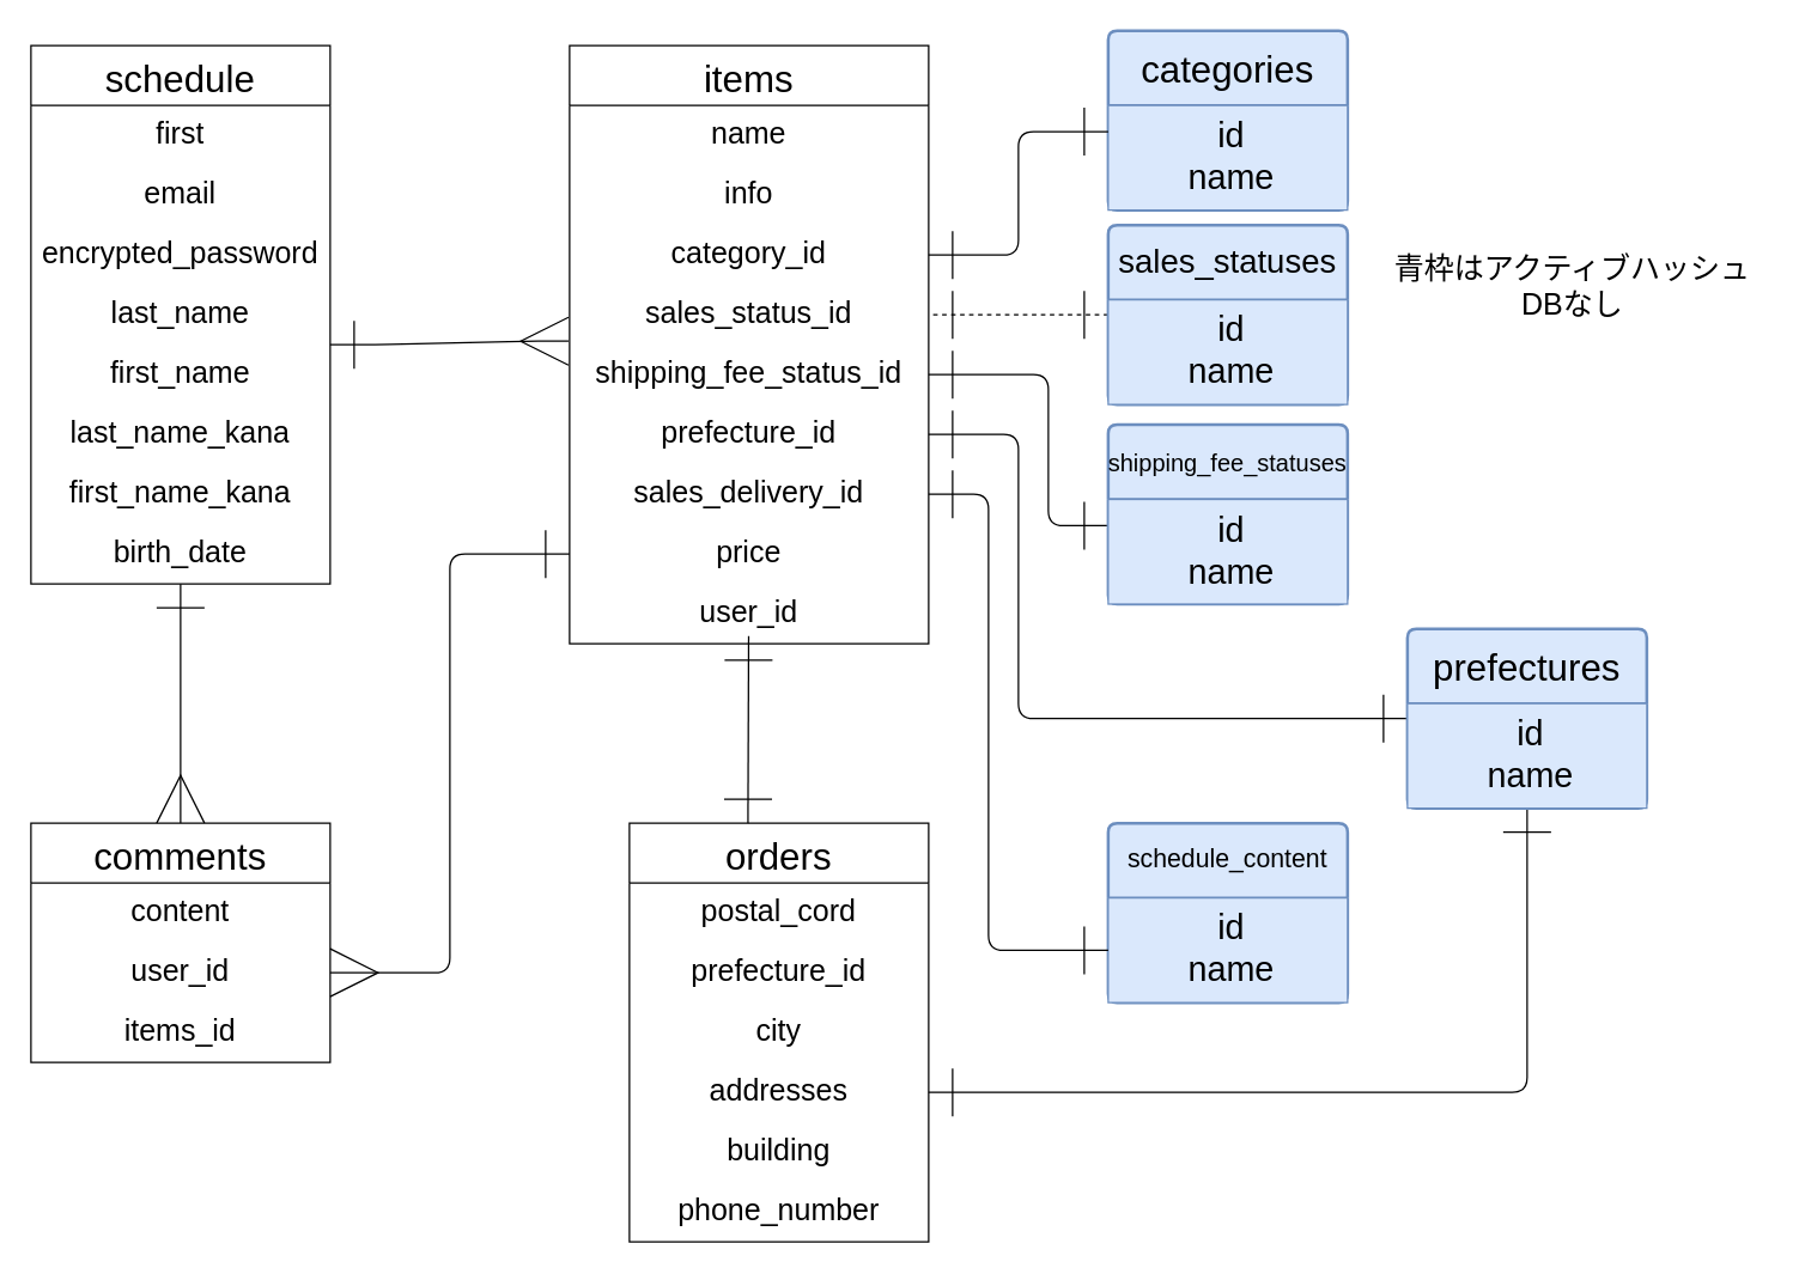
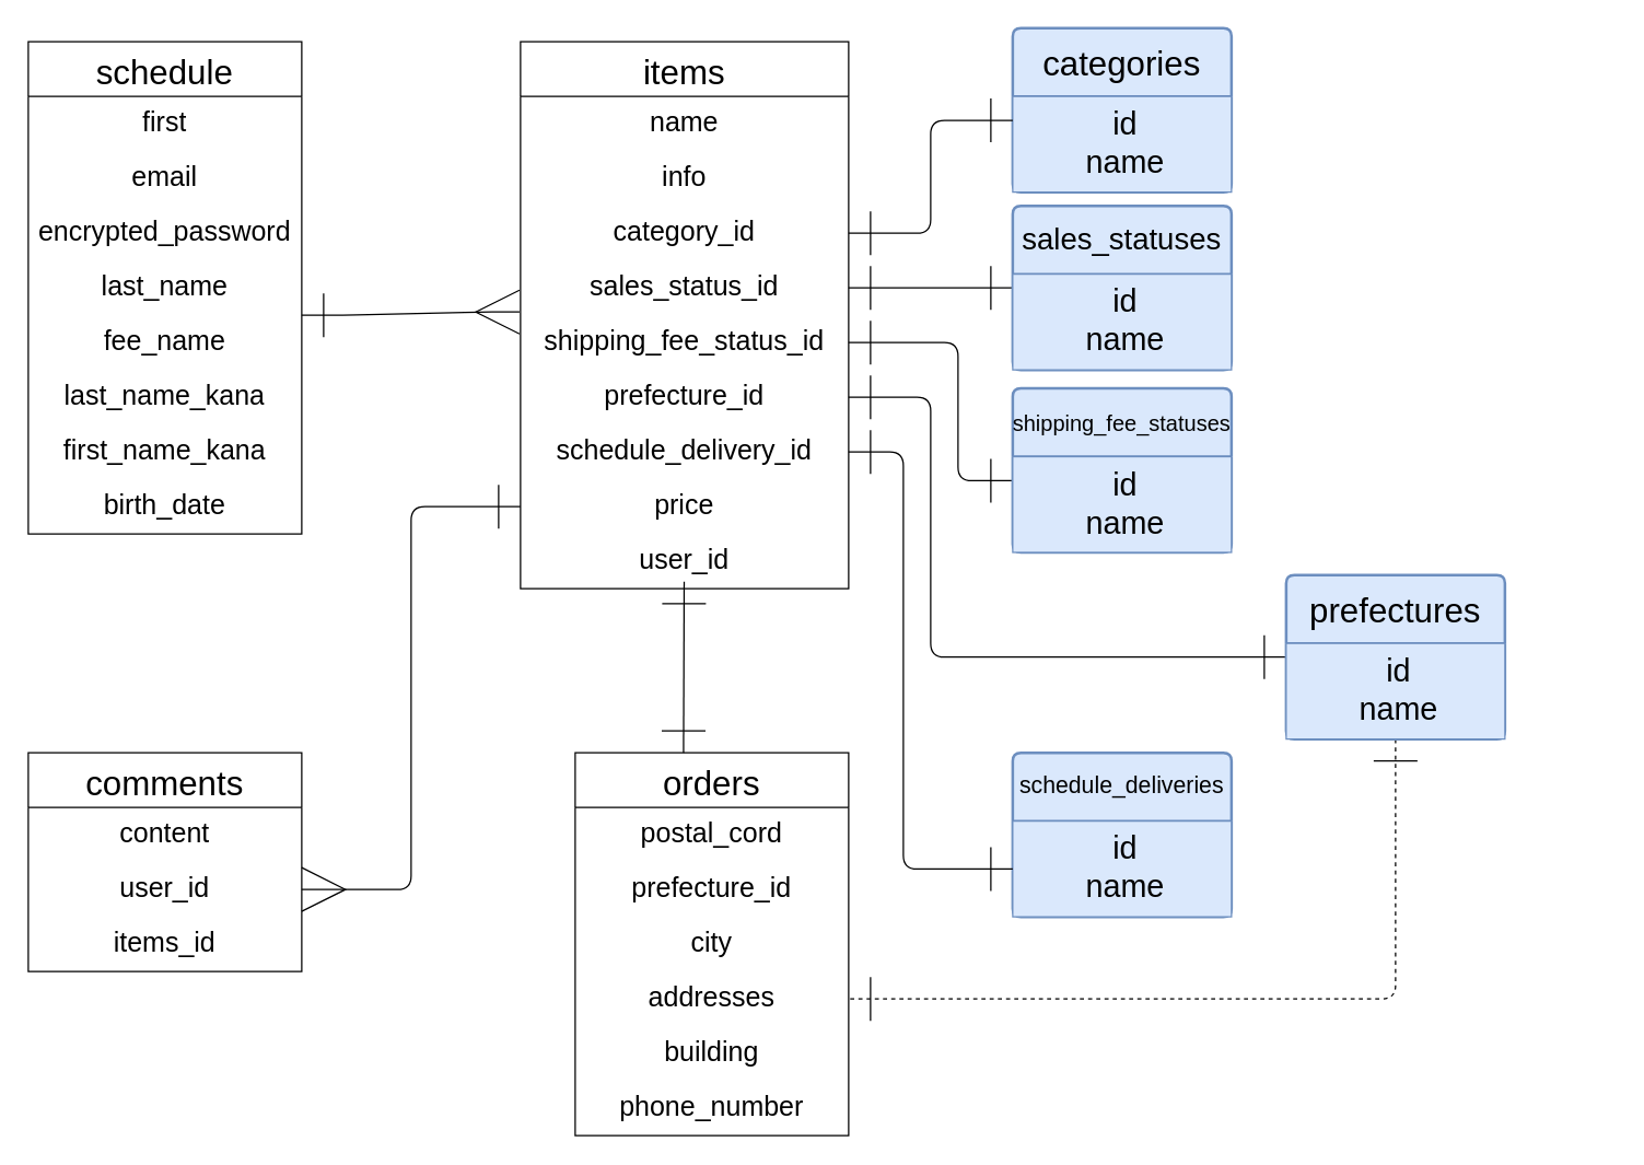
- <mxCell id="52" value="&lt;font style=&quot;font-size: 20px;&quot;&gt;青枠はアクティブハッシュ&lt;/font&gt;&lt;div&gt;&lt;font style=&quot;font-size: 20px;&quot;&gt;DB&lt;/font&gt;&lt;font style=&quot;font-size: 20px;&quot;&gt;なし&lt;/font&gt;&lt;/div&gt;" style="text;html=1;align=center;verticalAlign=middle;resizable=0;points=[];autosize=1;strokeColor=none;fillColor=none;" vertex="1" parent="1"><mxGeometry x="920" y="160" width="260" height="60" as="geometry" /></mxCell>
- <mxCell id="44" style="edgeStyle=none;html=1;endSize=30;startSize=30;endArrow=ERone;endFill=0;startArrow=ERone;startFill=0;dashed=1;" edge="1" parent="1" source="45" target="29"><mxGeometry relative="1" as="geometry" /></mxCell>
+ <mxCell id="44" style="edgeStyle=none;html=1;endSize=30;startSize=30;endArrow=ERone;endFill=0;startArrow=ERone;startFill=0;" edge="1" parent="1" source="45" target="29"><mxGeometry relative="1" as="geometry" /></mxCell>
- <mxCell id="8" value="first_name" style="text;strokeColor=none;fillColor=none;spacingLeft=4;spacingRight=4;overflow=hidden;rotatable=0;points=[[0,0.5],[1,0.5]];portConstraint=eastwest;fontSize=20;whiteSpace=wrap;html=1;align=center;" parent="3" vertex="1"><mxGeometry y="200" width="200" height="40" as="geometry" /></mxCell>
+ <mxCell id="8" value="fee_name" style="text;strokeColor=none;fillColor=none;spacingLeft=4;spacingRight=4;overflow=hidden;rotatable=0;points=[[0,0.5],[1,0.5]];portConstraint=eastwest;fontSize=20;whiteSpace=wrap;html=1;align=center;" parent="3" vertex="1"><mxGeometry y="200" width="200" height="40" as="geometry" /></mxCell>
- <mxCell id="32" value="sales_delivery_id" style="text;strokeColor=none;fillColor=none;spacingLeft=4;spacingRight=4;overflow=hidden;rotatable=0;points=[[0,0.5],[1,0.5]];portConstraint=eastwest;fontSize=20;whiteSpace=wrap;html=1;align=center;" parent="25" vertex="1"><mxGeometry y="280" width="240" height="40" as="geometry" /></mxCell>
+ <mxCell id="32" value="schedule_delivery_id" style="text;strokeColor=none;fillColor=none;spacingLeft=4;spacingRight=4;overflow=hidden;rotatable=0;points=[[0,0.5],[1,0.5]];portConstraint=eastwest;fontSize=20;whiteSpace=wrap;html=1;align=center;" parent="25" vertex="1"><mxGeometry y="280" width="240" height="40" as="geometry" /></mxCell>
- <mxCell id="2" style="edgeStyle=none;html=1;entryX=0.5;entryY=0;entryDx=0;entryDy=0;startArrow=ERone;startFill=0;endArrow=ERmany;endFill=0;endSize=30;startSize=30;" edge="1" parent="1" source="3" target="14"><mxGeometry relative="1" as="geometry" /></mxCell>
- <mxCell id="35" value="&lt;font style=&quot;font-size: 17px;&quot;&gt;schedule_content&lt;/font&gt;" style="swimlane;childLayout=stackLayout;horizontal=1;startSize=50;horizontalStack=0;rounded=1;fontSize=14;fontStyle=0;strokeWidth=2;resizeParent=0;resizeLast=1;shadow=0;dashed=0;align=center;arcSize=4;whiteSpace=wrap;html=1;fillColor=#dae8fc;strokeColor=#6c8ebf;" parent="1" vertex="1"><mxGeometry x="740" y="550" width="160" height="120" as="geometry" /></mxCell>
+ <mxCell id="35" value="&lt;font style=&quot;font-size: 17px;&quot;&gt;schedule_deliveries&lt;/font&gt;" style="swimlane;childLayout=stackLayout;horizontal=1;startSize=50;horizontalStack=0;rounded=1;fontSize=14;fontStyle=0;strokeWidth=2;resizeParent=0;resizeLast=1;shadow=0;dashed=0;align=center;arcSize=4;whiteSpace=wrap;html=1;fillColor=#dae8fc;strokeColor=#6c8ebf;" parent="1" vertex="1"><mxGeometry x="740" y="550" width="160" height="120" as="geometry" /></mxCell>
- <mxCell id="38" style="edgeStyle=elbowEdgeStyle;html=1;entryX=1;entryY=0.5;entryDx=0;entryDy=0;endArrow=ERone;endFill=0;startArrow=ERone;startFill=0;endSize=30;startSize=30;" edge="1" parent="1" source="39" target="22"><mxGeometry relative="1" as="geometry"><Array as="points"><mxPoint x="1020" y="700" /></Array></mxGeometry></mxCell>
+ <mxCell id="38" style="edgeStyle=elbowEdgeStyle;html=1;entryX=1;entryY=0.5;entryDx=0;entryDy=0;endArrow=ERone;endFill=0;startArrow=ERone;startFill=0;endSize=30;startSize=30;dashed=1;" edge="1" parent="1" source="39" target="22"><mxGeometry relative="1" as="geometry"><Array as="points"><mxPoint x="1020" y="700" /></Array></mxGeometry></mxCell>
